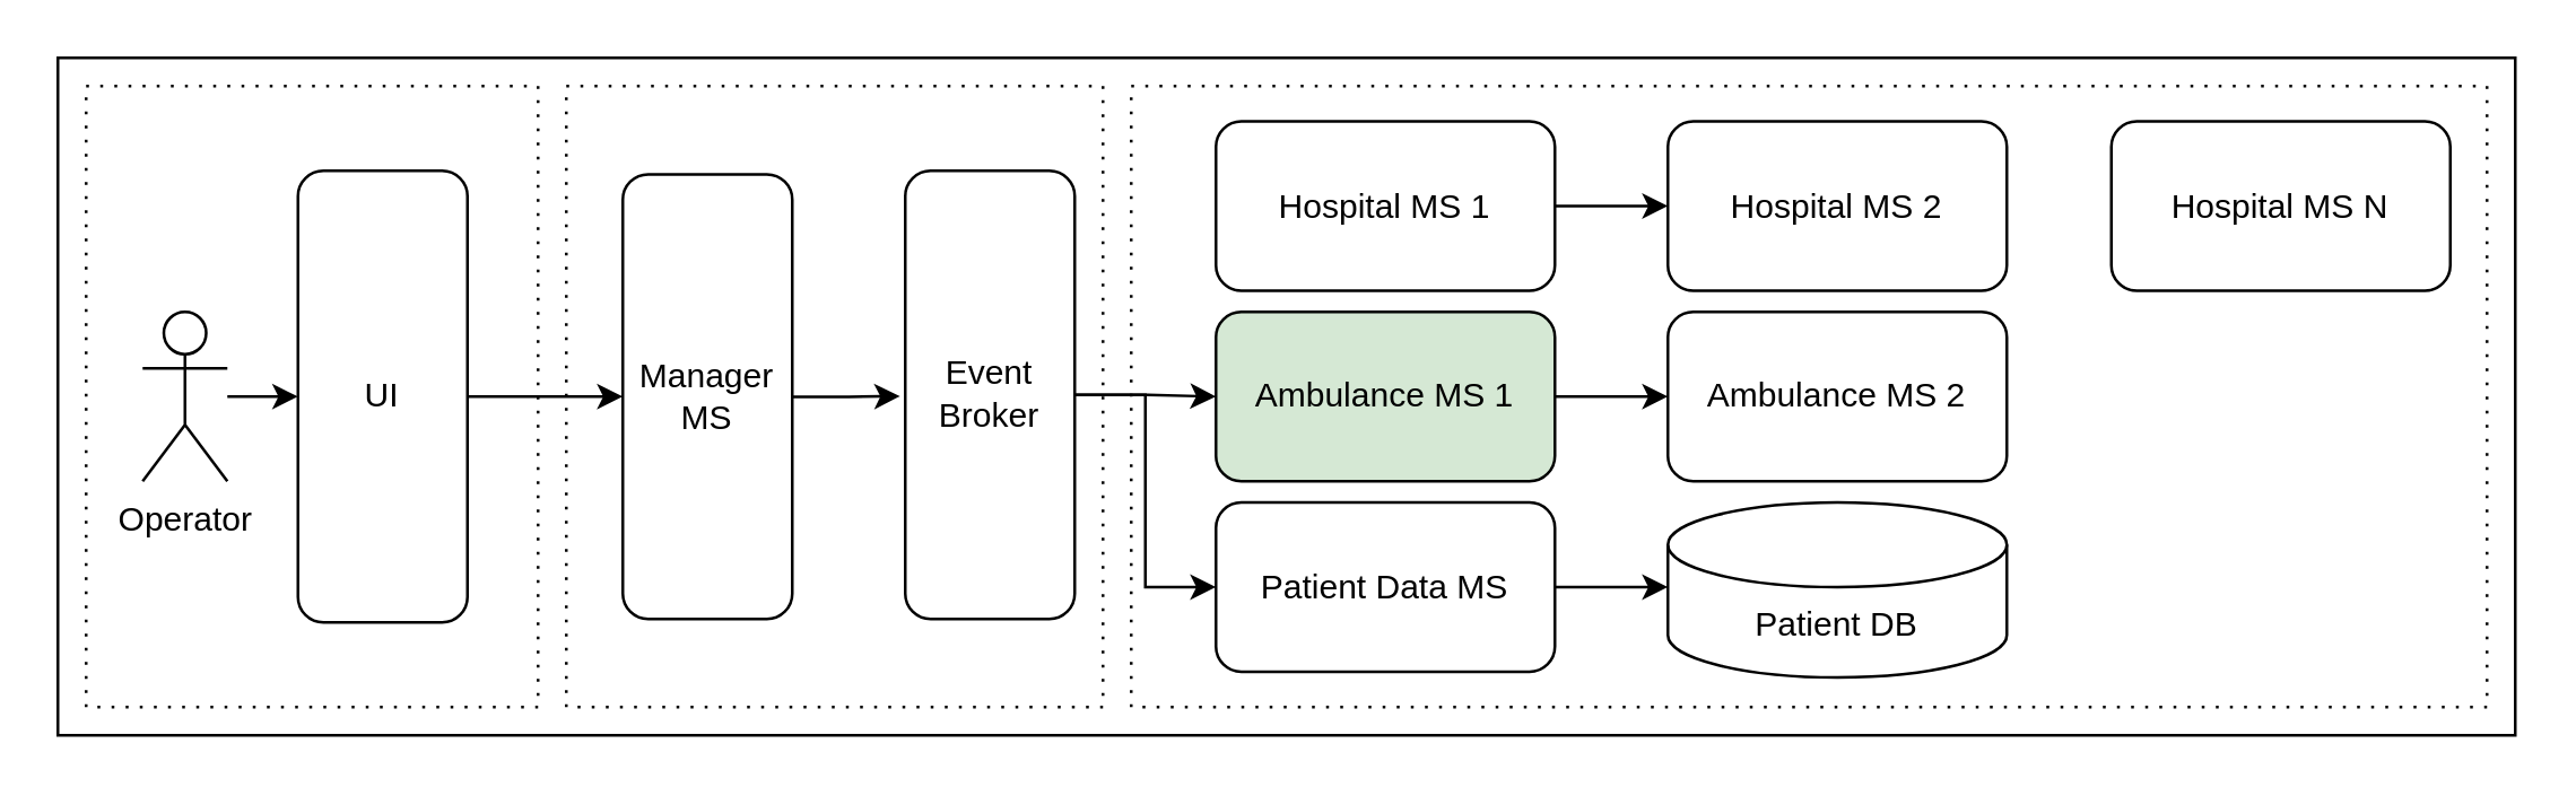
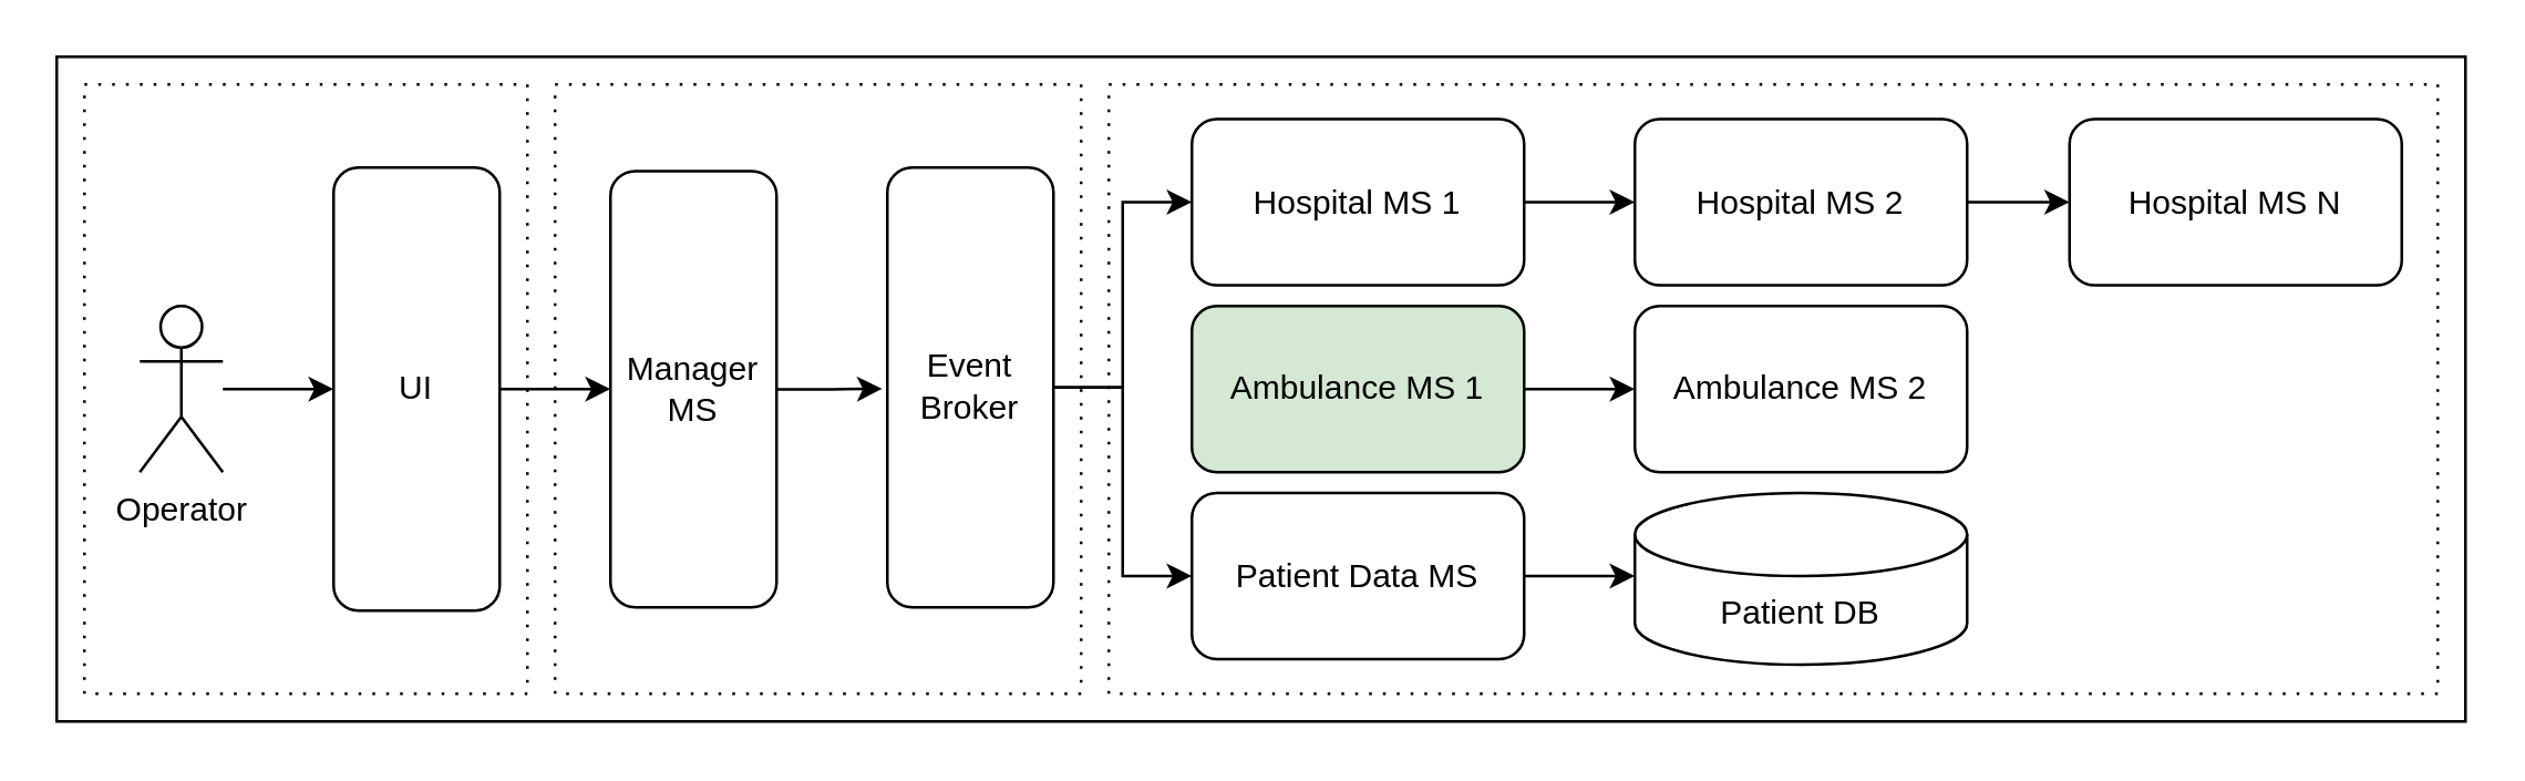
+ <mxCell id="19" style="edgeStyle=orthogonalEdgeStyle;rounded=0;orthogonalLoop=1;jettySize=auto;html=1;entryX=0;entryY=0.5;entryDx=0;entryDy=0;" edge="1" parent="1" source="20" target="21"><mxGeometry relative="1" as="geometry" /></mxCell>
+ <mxCell id="11" style="edgeStyle=orthogonalEdgeStyle;rounded=0;orthogonalLoop=1;jettySize=auto;html=1;" edge="1" parent="1" source="14" target="16"><mxGeometry relative="1" as="geometry" /></mxCell>
- <mxCell id="12" style="edgeStyle=orthogonalEdgeStyle;rounded=0;orthogonalLoop=1;jettySize=auto;html=1;entryX=0;entryY=0.5;entryDx=0;entryDy=0;" edge="1" parent="1" source="14" target="18"><mxGeometry relative="1" as="geometry" /></mxCell>
- <mxCell id="9" value="UI" style="rounded=1;whiteSpace=wrap;html=1;" vertex="1" parent="1"><mxGeometry x="105" y="60" width="60" height="160" as="geometry" /></mxCell>
+ <mxCell id="9" value="UI" style="rounded=1;whiteSpace=wrap;html=1;" vertex="1" parent="1"><mxGeometry x="120" y="60" width="60" height="160" as="geometry" /></mxCell>
